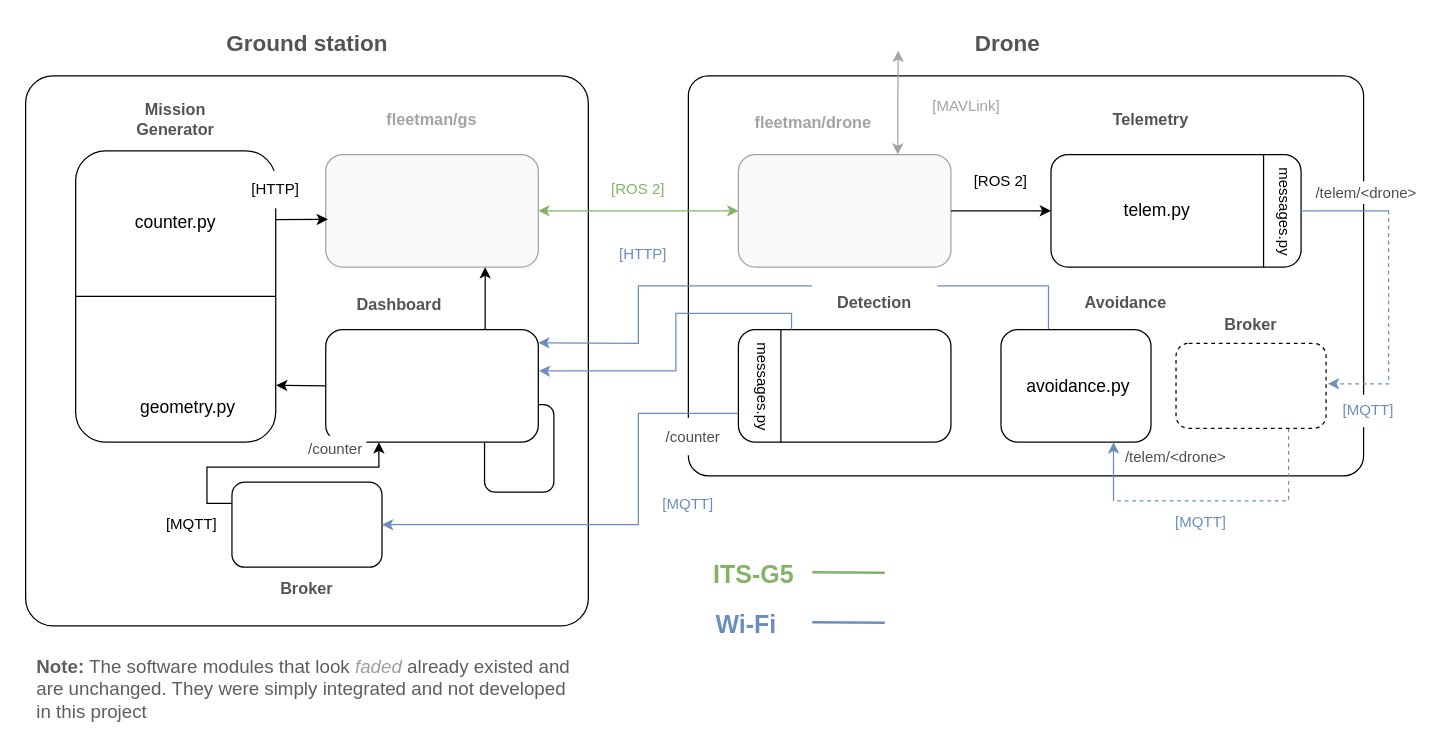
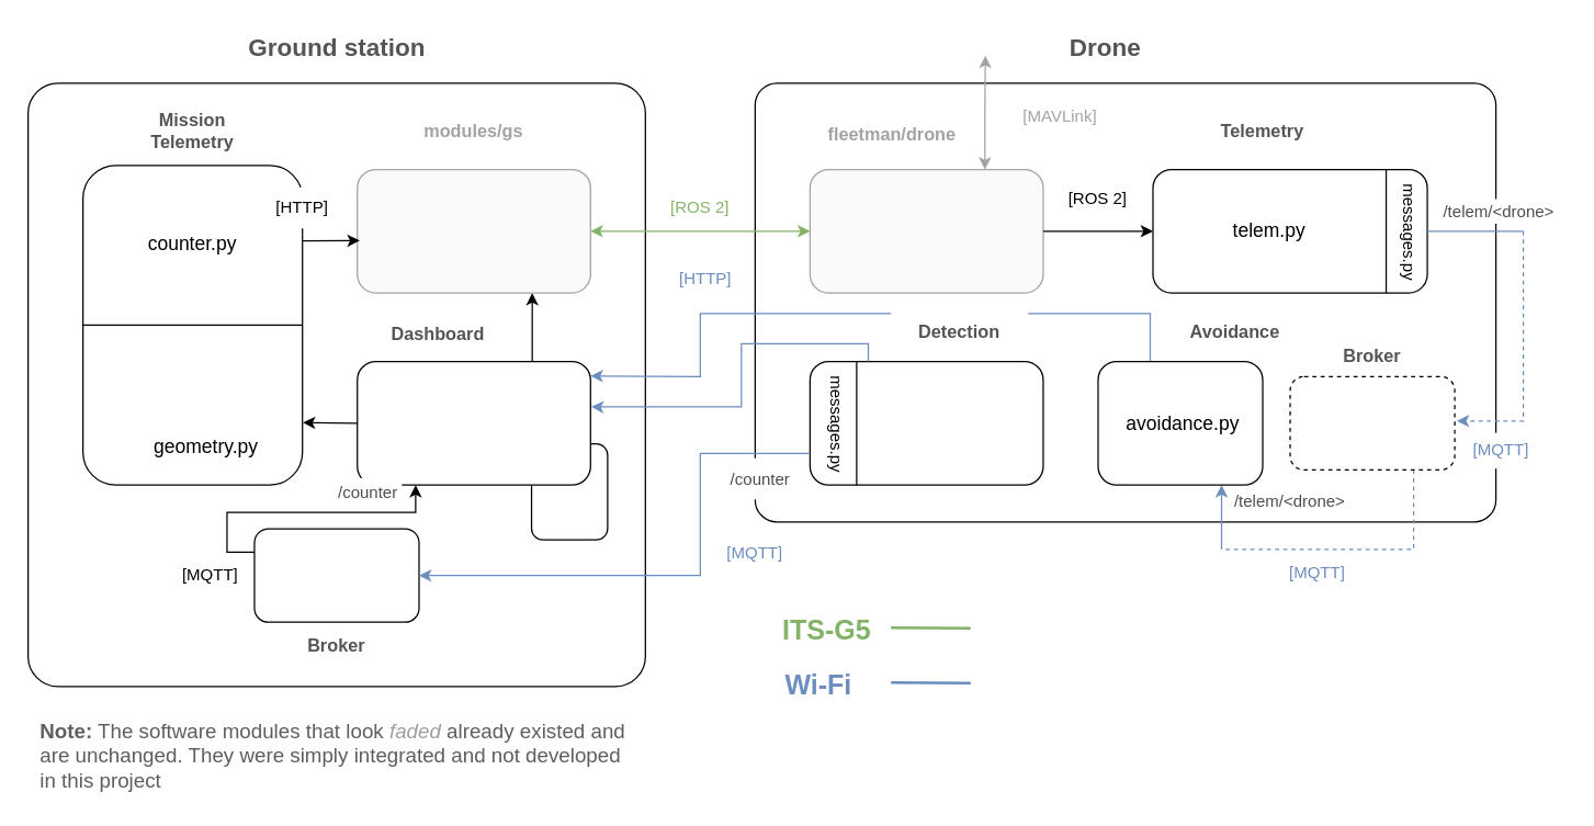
- <mxCell id="7" value="Mission Generator" style="text;html=1;align=center;verticalAlign=middle;whiteSpace=wrap;rounded=0;fontStyle=1;fontColor=#545454;fontSize=13;" parent="1" vertex="1"><mxGeometry x="90" y="80" width="100" height="30" as="geometry" /></mxCell>
+ <mxCell id="7" value="Mission Telemetry" style="text;html=1;align=center;verticalAlign=middle;whiteSpace=wrap;rounded=0;fontStyle=1;fontColor=#545454;fontSize=13;" parent="1" vertex="1"><mxGeometry x="90" y="80" width="100" height="30" as="geometry" /></mxCell>
- <mxCell id="11" value="fleetman/gs" style="text;html=1;align=center;verticalAlign=middle;whiteSpace=wrap;rounded=0;fontStyle=1;fontColor=#A3A3A3;fontSize=13;" parent="1" vertex="1"><mxGeometry x="295" y="80" width="100" height="30" as="geometry" /></mxCell>
+ <mxCell id="11" value="modules/gs" style="text;html=1;align=center;verticalAlign=middle;whiteSpace=wrap;rounded=0;fontStyle=1;fontColor=#A3A3A3;fontSize=13;" parent="1" vertex="1"><mxGeometry x="295" y="80" width="100" height="30" as="geometry" /></mxCell>
